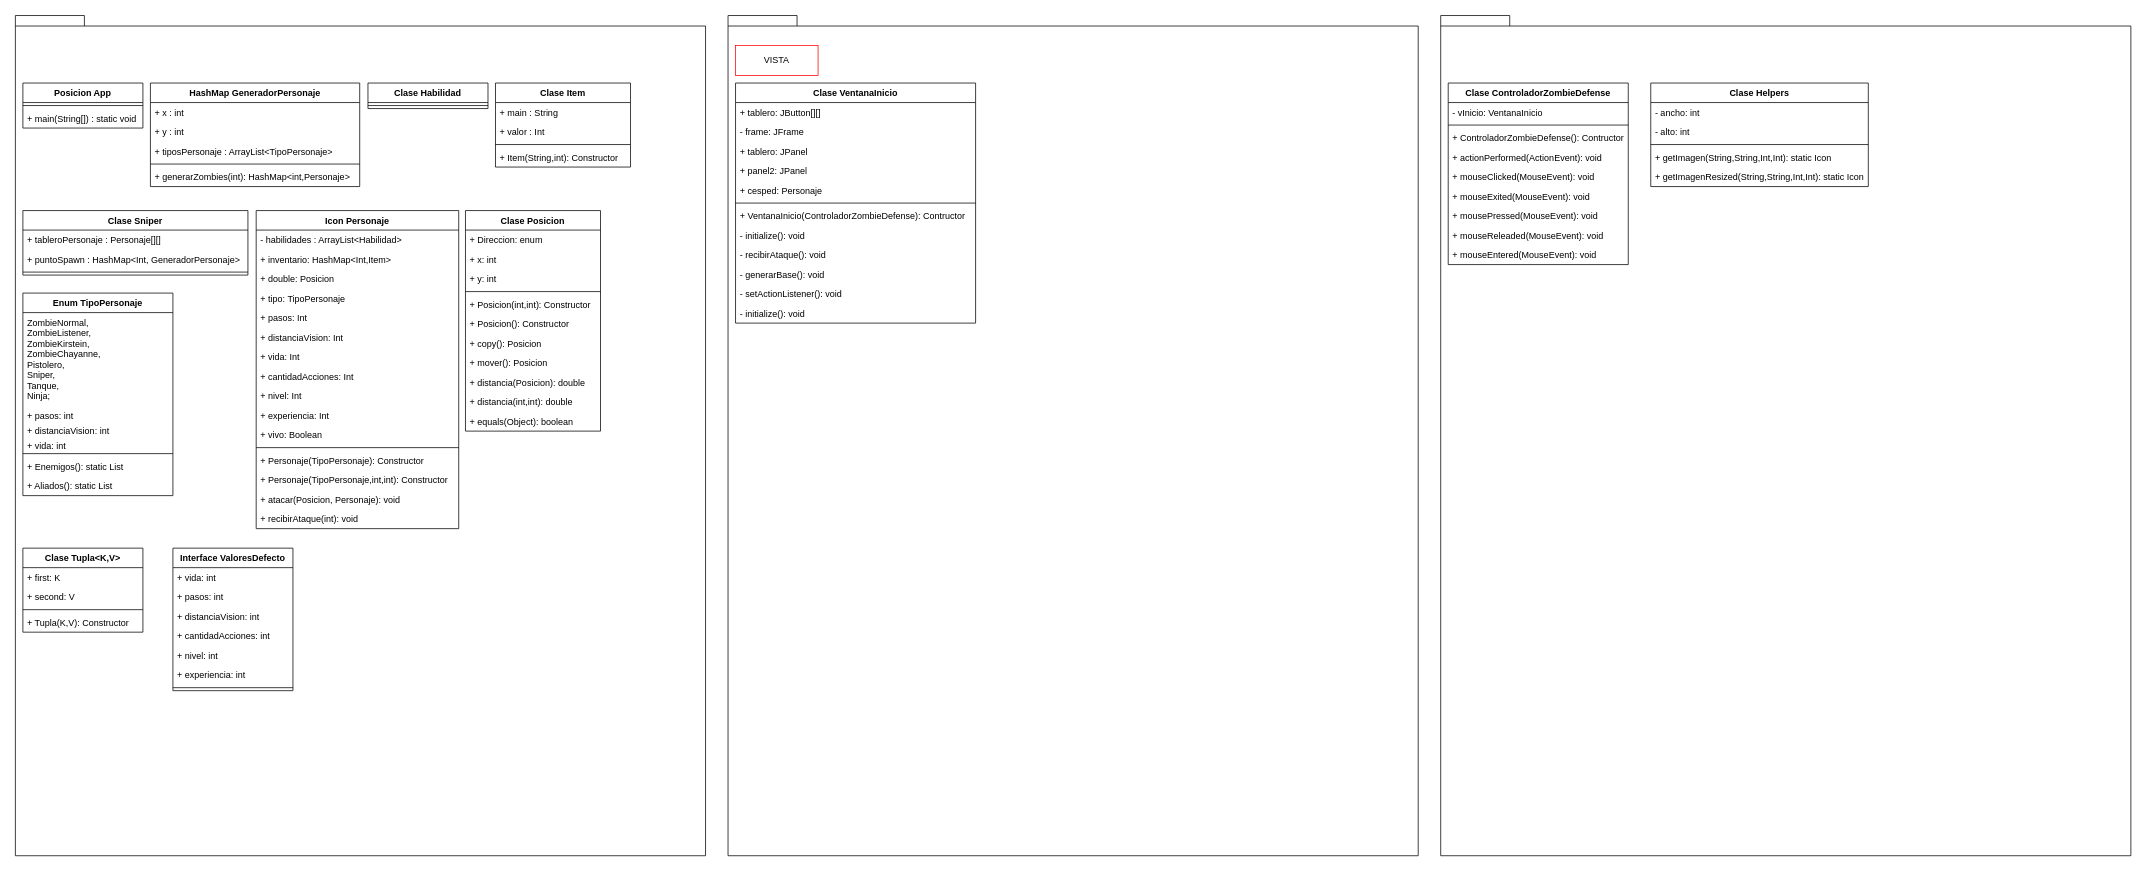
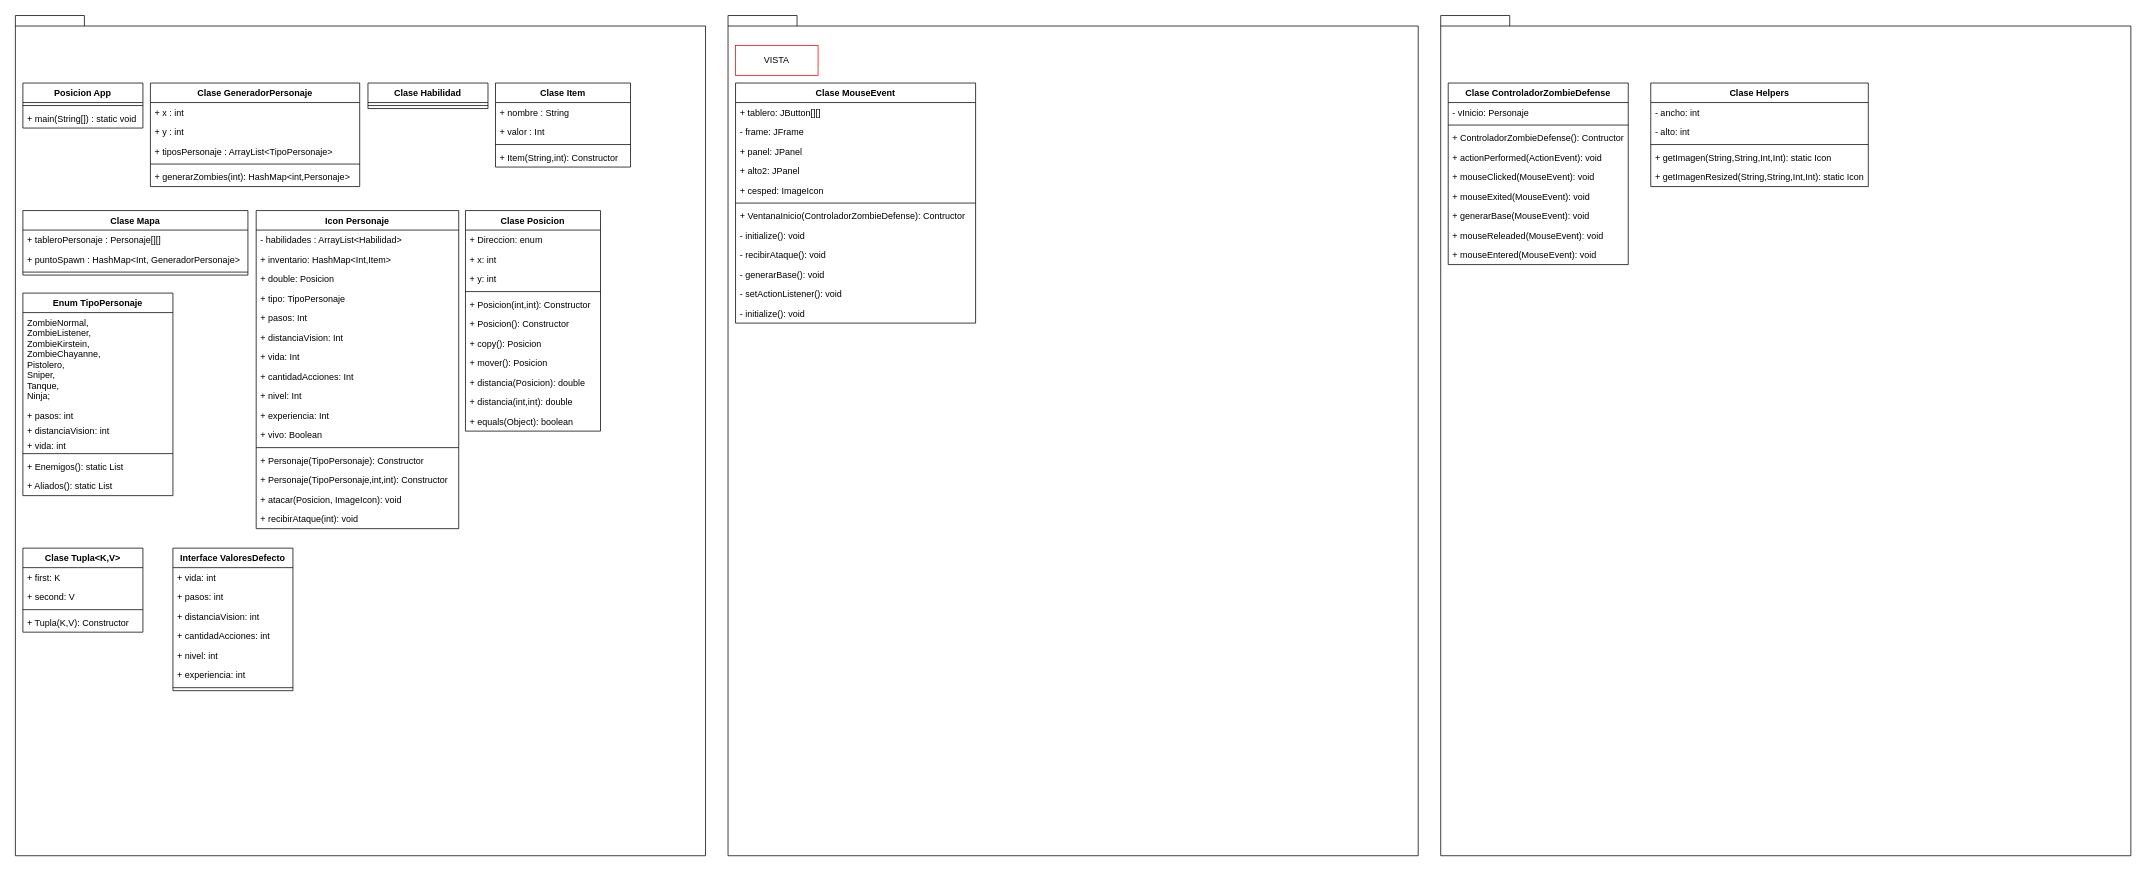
- <mxCell id="22" value="HashMap GeneradorPersonaje" style="swimlane;fontStyle=1;align=center;verticalAlign=top;childLayout=stackLayout;horizontal=1;startSize=26;horizontalStack=0;resizeParent=1;resizeParentMax=0;resizeLast=0;collapsible=1;marginBottom=0;" vertex="1" parent="1"><mxGeometry x="200" y="110" width="279" height="138" as="geometry" /></mxCell>
+ <mxCell id="22" value="Clase GeneradorPersonaje" style="swimlane;fontStyle=1;align=center;verticalAlign=top;childLayout=stackLayout;horizontal=1;startSize=26;horizontalStack=0;resizeParent=1;resizeParentMax=0;resizeLast=0;collapsible=1;marginBottom=0;" vertex="1" parent="1"><mxGeometry x="200" y="110" width="279" height="138" as="geometry" /></mxCell>
- <mxCell id="3" value="Clase VentanaInicio" style="swimlane;fontStyle=1;align=center;verticalAlign=top;childLayout=stackLayout;horizontal=1;startSize=26;horizontalStack=0;resizeParent=1;resizeParentMax=0;resizeLast=0;collapsible=1;marginBottom=0;" vertex="1" parent="1"><mxGeometry x="980" y="110" width="320" height="320" as="geometry" /></mxCell>
+ <mxCell id="3" value="Clase MouseEvent" style="swimlane;fontStyle=1;align=center;verticalAlign=top;childLayout=stackLayout;horizontal=1;startSize=26;horizontalStack=0;resizeParent=1;resizeParentMax=0;resizeLast=0;collapsible=1;marginBottom=0;" vertex="1" parent="1"><mxGeometry x="980" y="110" width="320" height="320" as="geometry" /></mxCell>
- <mxCell id="31" value="+ main : String" style="text;strokeColor=none;fillColor=none;align=left;verticalAlign=top;spacingLeft=4;spacingRight=4;overflow=hidden;rotatable=0;points=[[0,0.5],[1,0.5]];portConstraint=eastwest;" vertex="1" parent="30"><mxGeometry y="26" width="180" height="26" as="geometry" /></mxCell>
+ <mxCell id="31" value="+ nombre : String" style="text;strokeColor=none;fillColor=none;align=left;verticalAlign=top;spacingLeft=4;spacingRight=4;overflow=hidden;rotatable=0;points=[[0,0.5],[1,0.5]];portConstraint=eastwest;" vertex="1" parent="30"><mxGeometry y="26" width="180" height="26" as="geometry" /></mxCell>
- <mxCell id="90" value="- vInicio: VentanaInicio" style="text;strokeColor=none;fillColor=none;align=left;verticalAlign=top;spacingLeft=4;spacingRight=4;overflow=hidden;rotatable=0;points=[[0,0.5],[1,0.5]];portConstraint=eastwest;" vertex="1" parent="89"><mxGeometry y="26" width="240" height="26" as="geometry" /></mxCell>
+ <mxCell id="90" value="- vInicio: Personaje" style="text;strokeColor=none;fillColor=none;align=left;verticalAlign=top;spacingLeft=4;spacingRight=4;overflow=hidden;rotatable=0;points=[[0,0.5],[1,0.5]];portConstraint=eastwest;" vertex="1" parent="89"><mxGeometry y="26" width="240" height="26" as="geometry" /></mxCell>
- <mxCell id="6" value="+ tablero: JPanel" style="text;strokeColor=none;fillColor=none;align=left;verticalAlign=top;spacingLeft=4;spacingRight=4;overflow=hidden;rotatable=0;points=[[0,0.5],[1,0.5]];portConstraint=eastwest;" vertex="1" parent="3"><mxGeometry y="78" width="320" height="26" as="geometry" /></mxCell>
+ <mxCell id="6" value="+ panel: JPanel" style="text;strokeColor=none;fillColor=none;align=left;verticalAlign=top;spacingLeft=4;spacingRight=4;overflow=hidden;rotatable=0;points=[[0,0.5],[1,0.5]];portConstraint=eastwest;" vertex="1" parent="3"><mxGeometry y="78" width="320" height="26" as="geometry" /></mxCell>
- <mxCell id="7" value="+ panel2: JPanel" style="text;strokeColor=none;fillColor=none;align=left;verticalAlign=top;spacingLeft=4;spacingRight=4;overflow=hidden;rotatable=0;points=[[0,0.5],[1,0.5]];portConstraint=eastwest;" vertex="1" parent="3"><mxGeometry y="104" width="320" height="26" as="geometry" /></mxCell>
+ <mxCell id="7" value="+ alto2: JPanel" style="text;strokeColor=none;fillColor=none;align=left;verticalAlign=top;spacingLeft=4;spacingRight=4;overflow=hidden;rotatable=0;points=[[0,0.5],[1,0.5]];portConstraint=eastwest;" vertex="1" parent="3"><mxGeometry y="104" width="320" height="26" as="geometry" /></mxCell>
- <mxCell id="8" value="+ cesped: Personaje" style="text;strokeColor=none;fillColor=none;align=left;verticalAlign=top;spacingLeft=4;spacingRight=4;overflow=hidden;rotatable=0;points=[[0,0.5],[1,0.5]];portConstraint=eastwest;" vertex="1" parent="3"><mxGeometry y="130" width="320" height="26" as="geometry" /></mxCell>
+ <mxCell id="8" value="+ cesped: ImageIcon" style="text;strokeColor=none;fillColor=none;align=left;verticalAlign=top;spacingLeft=4;spacingRight=4;overflow=hidden;rotatable=0;points=[[0,0.5],[1,0.5]];portConstraint=eastwest;" vertex="1" parent="3"><mxGeometry y="130" width="320" height="26" as="geometry" /></mxCell>
- <mxCell id="96" value="+ mousePressed(MouseEvent): void" style="text;strokeColor=none;fillColor=none;align=left;verticalAlign=top;spacingLeft=4;spacingRight=4;overflow=hidden;rotatable=0;points=[[0,0.5],[1,0.5]];portConstraint=eastwest;" vertex="1" parent="89"><mxGeometry y="164" width="240" height="26" as="geometry" /></mxCell>
+ <mxCell id="96" value="+ generarBase(MouseEvent): void" style="text;strokeColor=none;fillColor=none;align=left;verticalAlign=top;spacingLeft=4;spacingRight=4;overflow=hidden;rotatable=0;points=[[0,0.5],[1,0.5]];portConstraint=eastwest;" vertex="1" parent="89"><mxGeometry y="164" width="240" height="26" as="geometry" /></mxCell>
- <mxCell id="35" value="Clase Sniper" style="swimlane;fontStyle=1;align=center;verticalAlign=top;childLayout=stackLayout;horizontal=1;startSize=26;horizontalStack=0;resizeParent=1;resizeParentMax=0;resizeLast=0;collapsible=1;marginBottom=0;" vertex="1" parent="1"><mxGeometry x="30" y="280" width="300" height="86" as="geometry" /></mxCell>
+ <mxCell id="35" value="Clase Mapa" style="swimlane;fontStyle=1;align=center;verticalAlign=top;childLayout=stackLayout;horizontal=1;startSize=26;horizontalStack=0;resizeParent=1;resizeParentMax=0;resizeLast=0;collapsible=1;marginBottom=0;" vertex="1" parent="1"><mxGeometry x="30" y="280" width="300" height="86" as="geometry" /></mxCell>
- <mxCell id="54" value="+ atacar(Posicion, Personaje): void" style="text;strokeColor=none;fillColor=none;align=left;verticalAlign=top;spacingLeft=4;spacingRight=4;overflow=hidden;rotatable=0;points=[[0,0.5],[1,0.5]];portConstraint=eastwest;" vertex="1" parent="39"><mxGeometry y="372" width="270" height="26" as="geometry" /></mxCell>
+ <mxCell id="54" value="+ atacar(Posicion, ImageIcon): void" style="text;strokeColor=none;fillColor=none;align=left;verticalAlign=top;spacingLeft=4;spacingRight=4;overflow=hidden;rotatable=0;points=[[0,0.5],[1,0.5]];portConstraint=eastwest;" vertex="1" parent="39"><mxGeometry y="372" width="270" height="26" as="geometry" /></mxCell>
